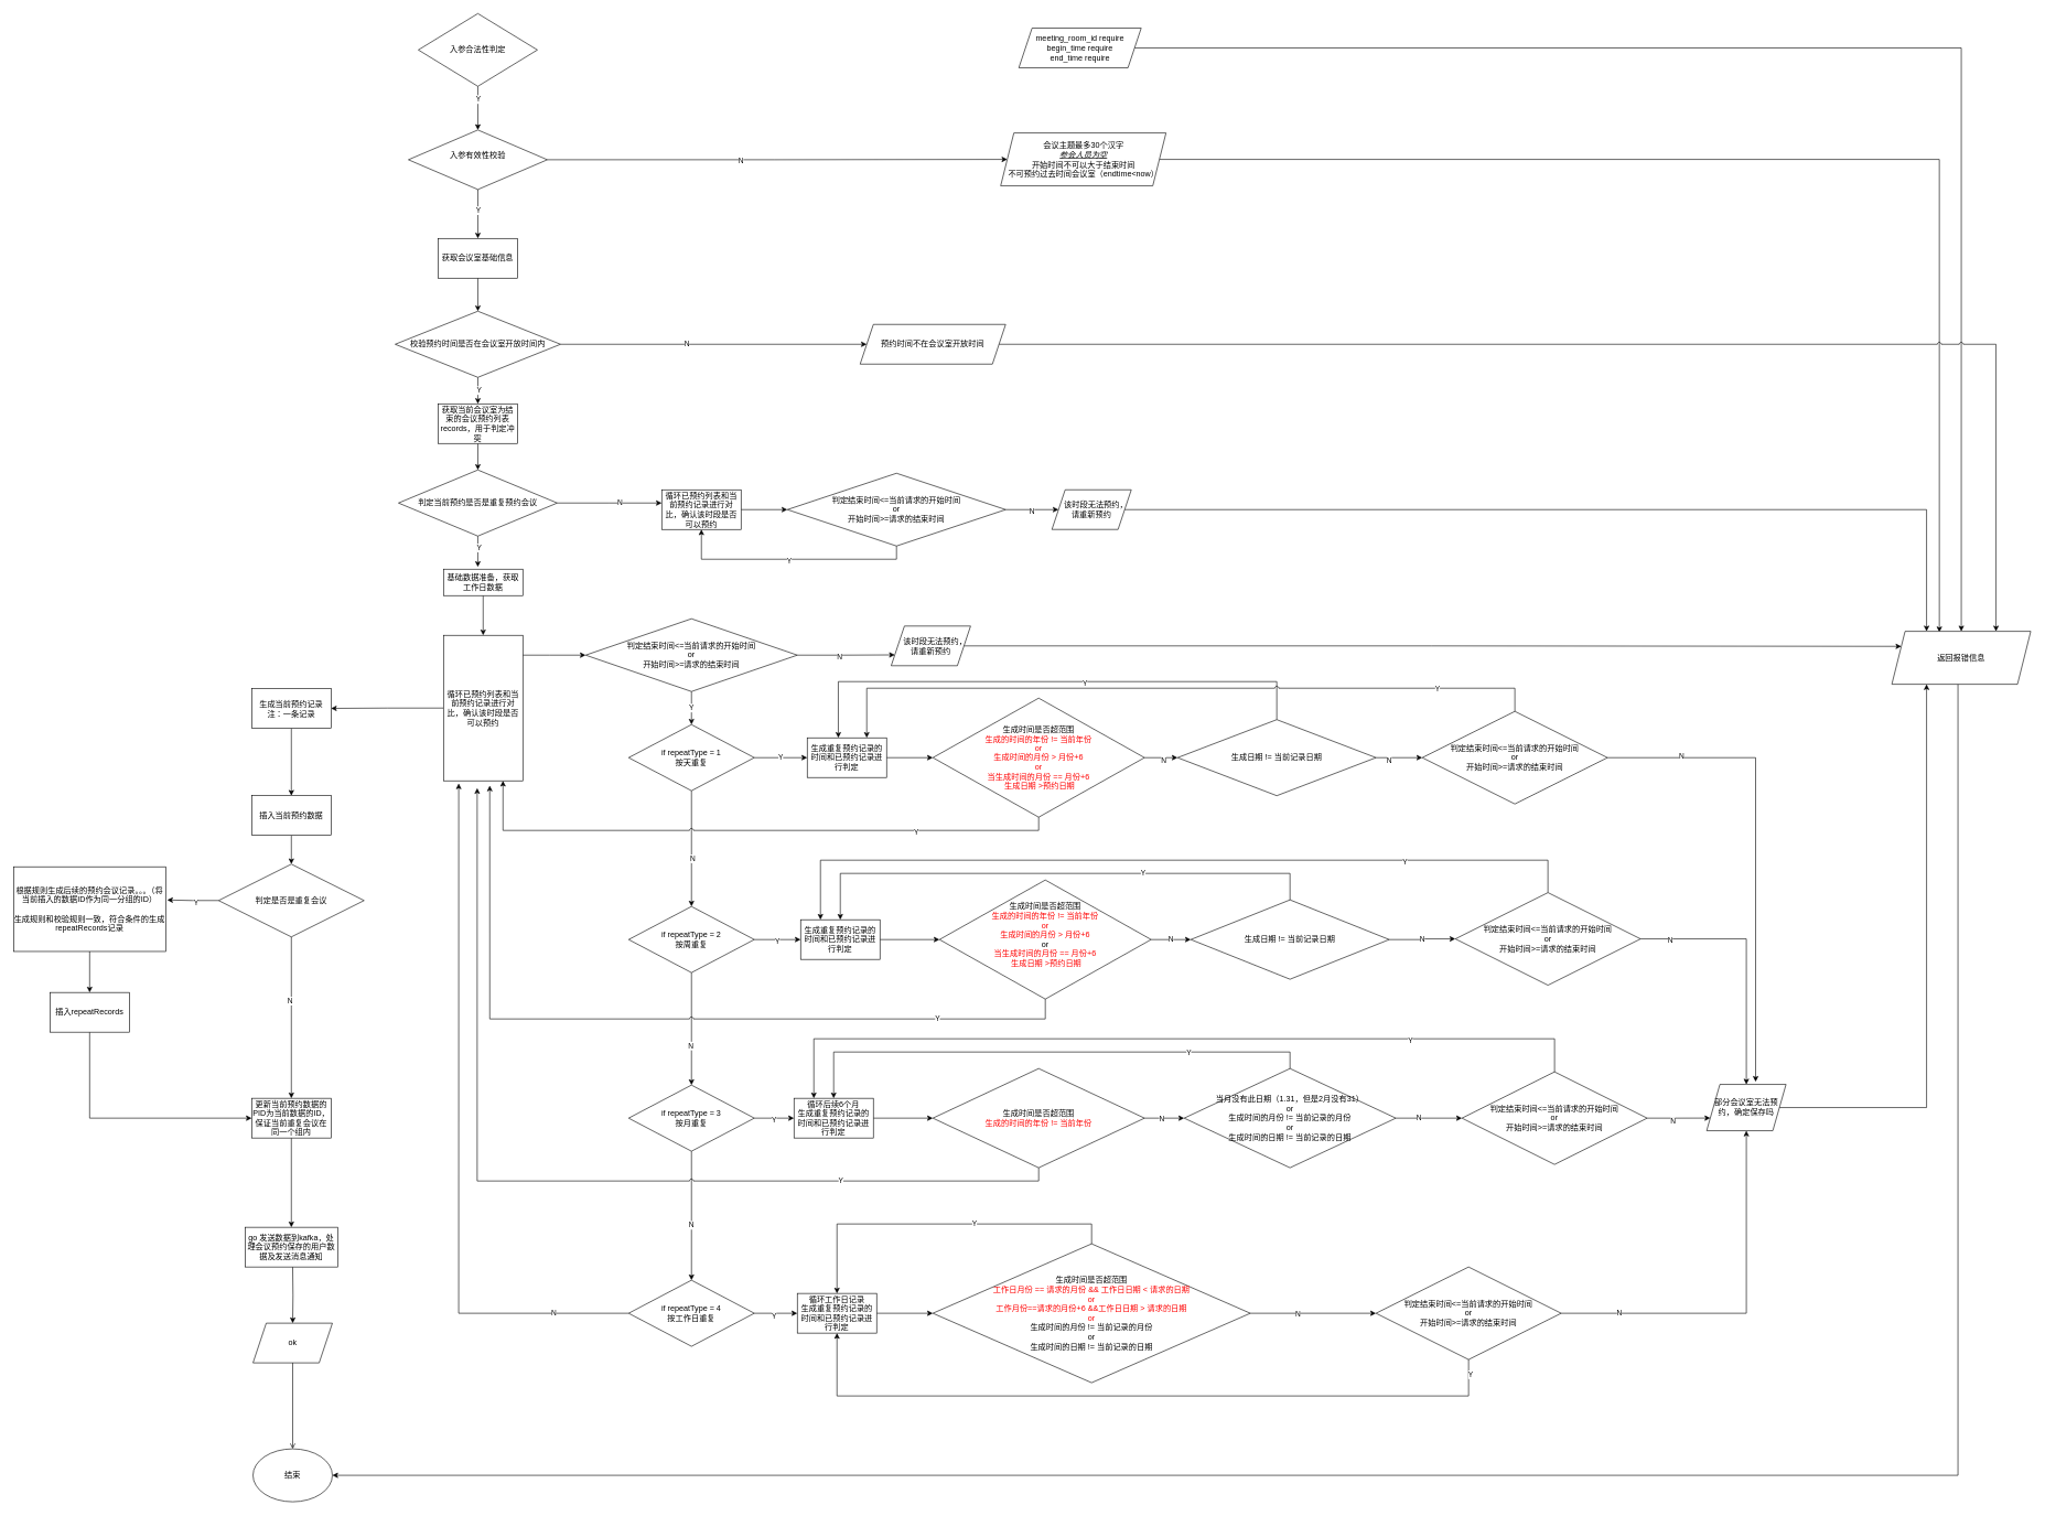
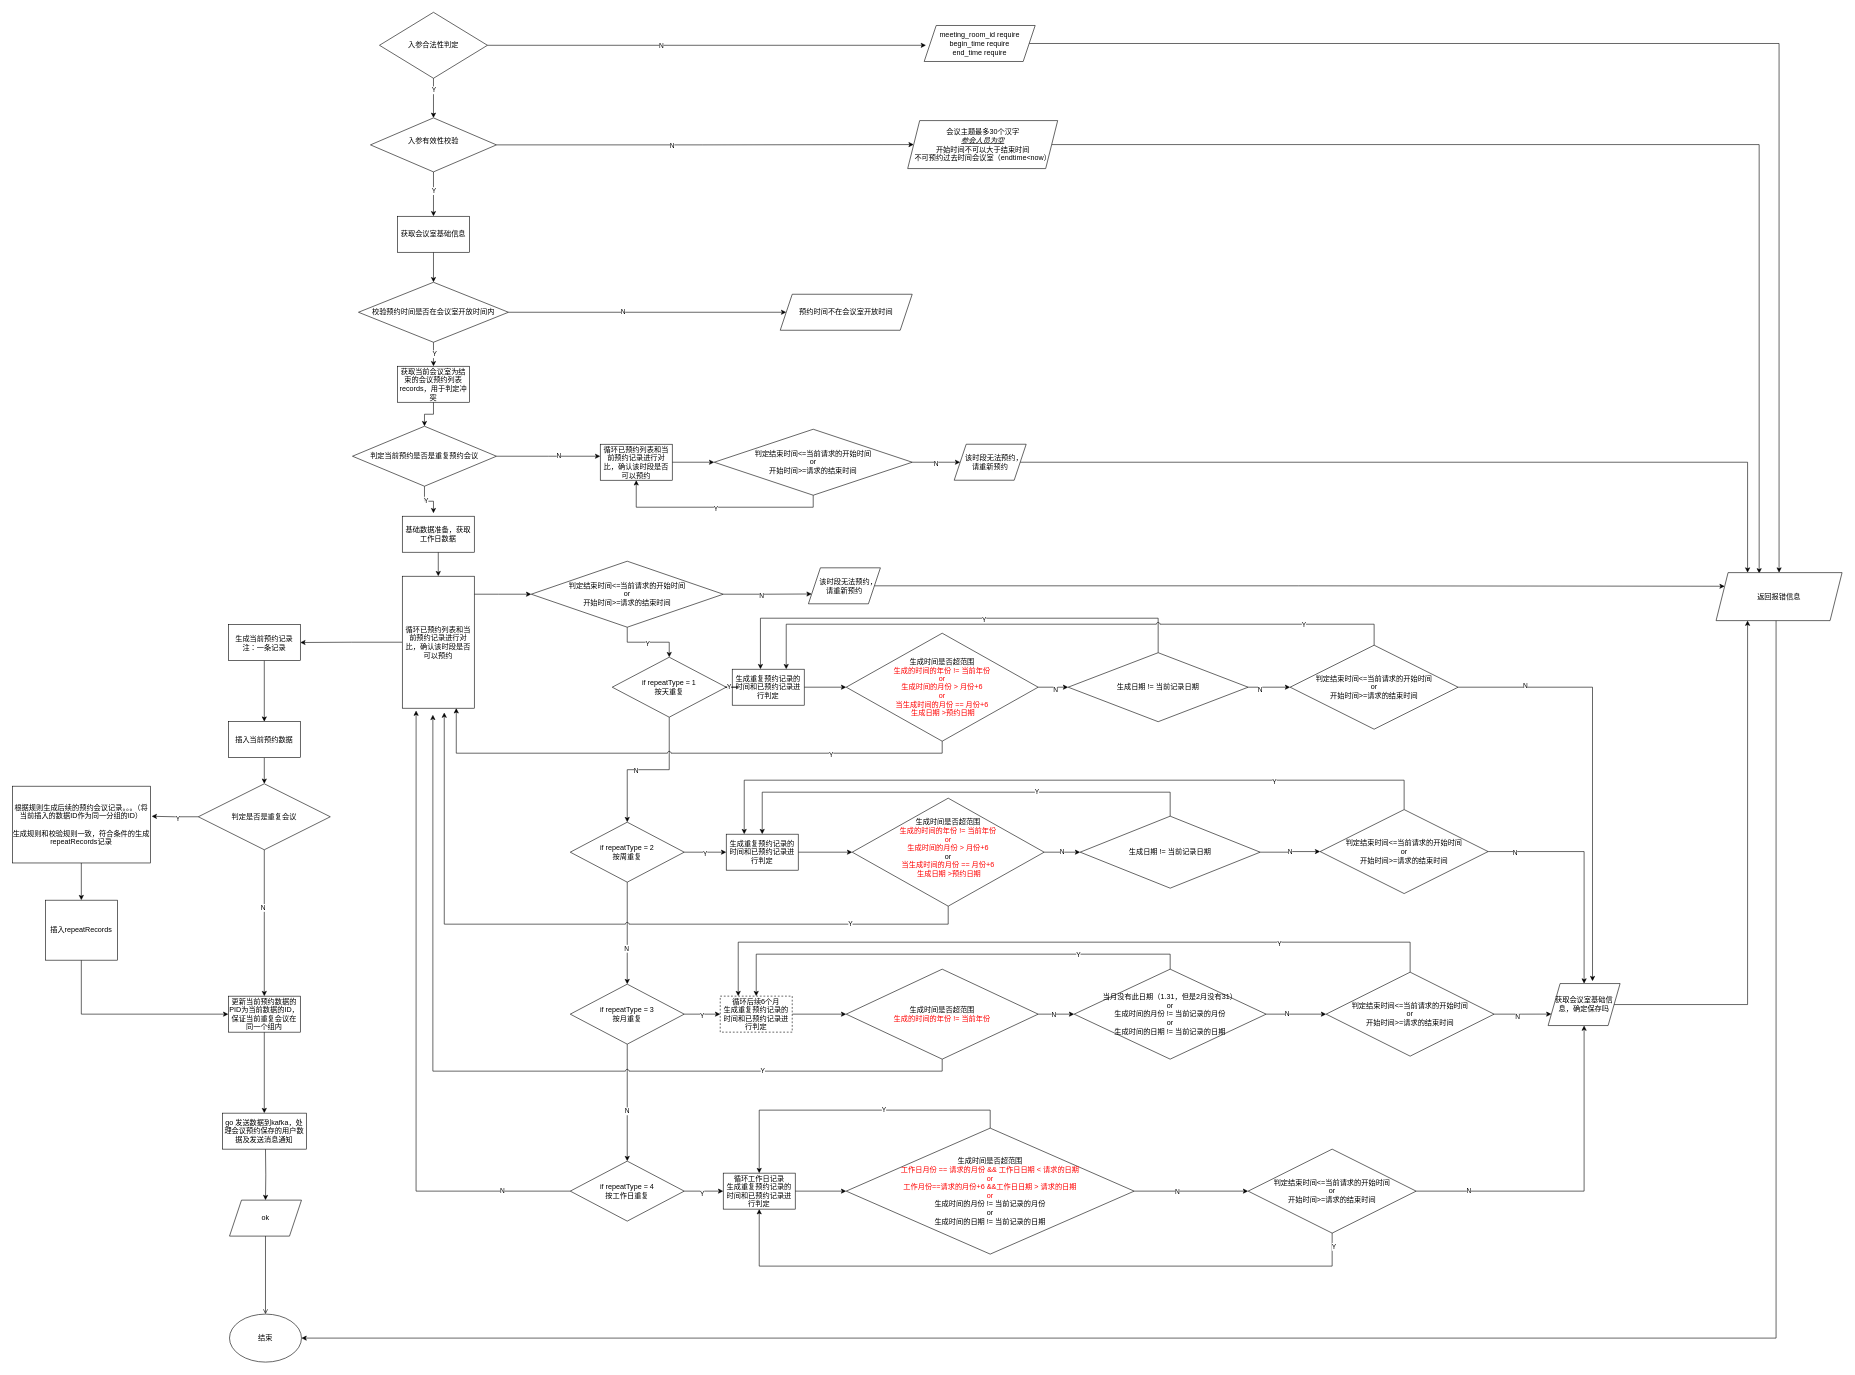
+ <mxCell id="4" style="edgeStyle=orthogonalEdgeStyle;rounded=0;orthogonalLoop=1;jettySize=auto;html=1;entryX=0.016;entryY=0.55;entryDx=0;entryDy=0;entryPerimeter=0;" edge="1" parent="1" source="6" target="148"><mxGeometry relative="1" as="geometry" /></mxCell>
+ <mxCell id="5" value="N" style="edgeLabel;html=1;align=center;verticalAlign=middle;resizable=0;points=[];" vertex="1" connectable="0" parent="4"><mxGeometry x="-0.209" relative="1" as="geometry"><mxPoint as="offset" /></mxGeometry></mxCell>
- <mxCell id="155" style="edgeStyle=orthogonalEdgeStyle;rounded=0;orthogonalLoop=1;jettySize=auto;html=1;entryX=0.75;entryY=0;entryDx=0;entryDy=0;jumpStyle=arc;" edge="1" parent="1" source="156" target="152"><mxGeometry relative="1" as="geometry" /></mxCell>
- <mxCell id="25" value="判定当前预约是否是重复预约会议" style="rhombus;whiteSpace=wrap;html=1;" vertex="1" parent="1"><mxGeometry x="602" y="710" width="240" height="100" as="geometry" /></mxCell>
+ <mxCell id="25" value="判定当前预约是否是重复预约会议" style="rhombus;whiteSpace=wrap;html=1;" vertex="1" parent="1"><mxGeometry x="587" y="710" width="240" height="100" as="geometry" /></mxCell>
- <mxCell id="34" value="基础数据准备，获取工作日数据" style="whiteSpace=wrap;html=1;" vertex="1" parent="1"><mxGeometry x="670" y="860" width="120" height="40" as="geometry" /></mxCell>
+ <mxCell id="34" value="基础数据准备，获取工作日数据" style="whiteSpace=wrap;html=1;" vertex="1" parent="1"><mxGeometry x="670" y="860" width="120" height="60" as="geometry" /></mxCell>
- <mxCell id="51" value="if repeatType = 1&lt;br&gt;按天重复" style="rhombus;whiteSpace=wrap;html=1;" vertex="1" parent="1"><mxGeometry x="950" y="1095" width="190" height="100" as="geometry" /></mxCell>
+ <mxCell id="51" value="if repeatType = 1&lt;br&gt;按天重复" style="rhombus;whiteSpace=wrap;html=1;" vertex="1" parent="1"><mxGeometry x="1020" y="1095" width="190" height="100" as="geometry" /></mxCell>
- <mxCell id="144" value="插入repeatRecords" style="rounded=0;whiteSpace=wrap;html=1;" vertex="1" parent="1"><mxGeometry x="75" y="1500" width="120" height="60" as="geometry" /></mxCell>
+ <mxCell id="144" value="插入repeatRecords" style="rounded=0;whiteSpace=wrap;html=1;" vertex="1" parent="1"><mxGeometry x="75" y="1500" width="120" height="100" as="geometry" /></mxCell>
- <mxCell id="117" value="部分会议室无法预约，确定保存吗" style="shape=parallelogram;perimeter=parallelogramPerimeter;whiteSpace=wrap;html=1;fixedSize=1;" vertex="1" parent="1"><mxGeometry x="2580" y="1639" width="120" height="70" as="geometry" /></mxCell>
+ <mxCell id="117" value="获取会议室基础信息，确定保存吗" style="shape=parallelogram;perimeter=parallelogramPerimeter;whiteSpace=wrap;html=1;fixedSize=1;" vertex="1" parent="1"><mxGeometry x="2580" y="1639" width="120" height="70" as="geometry" /></mxCell>
- <mxCell id="100" value="循环后续6个月&lt;br&gt;生成重复预约记录的时间和已预约记录进行判定" style="whiteSpace=wrap;html=1;" vertex="1" parent="1"><mxGeometry x="1200" y="1660" width="120" height="60" as="geometry" /></mxCell>
+ <mxCell id="100" value="循环后续6个月&lt;br&gt;生成重复预约记录的时间和已预约记录进行判定" style="whiteSpace=wrap;html=1;dashed=1;" vertex="1" parent="1"><mxGeometry x="1200" y="1660" width="120" height="60" as="geometry" /></mxCell>
